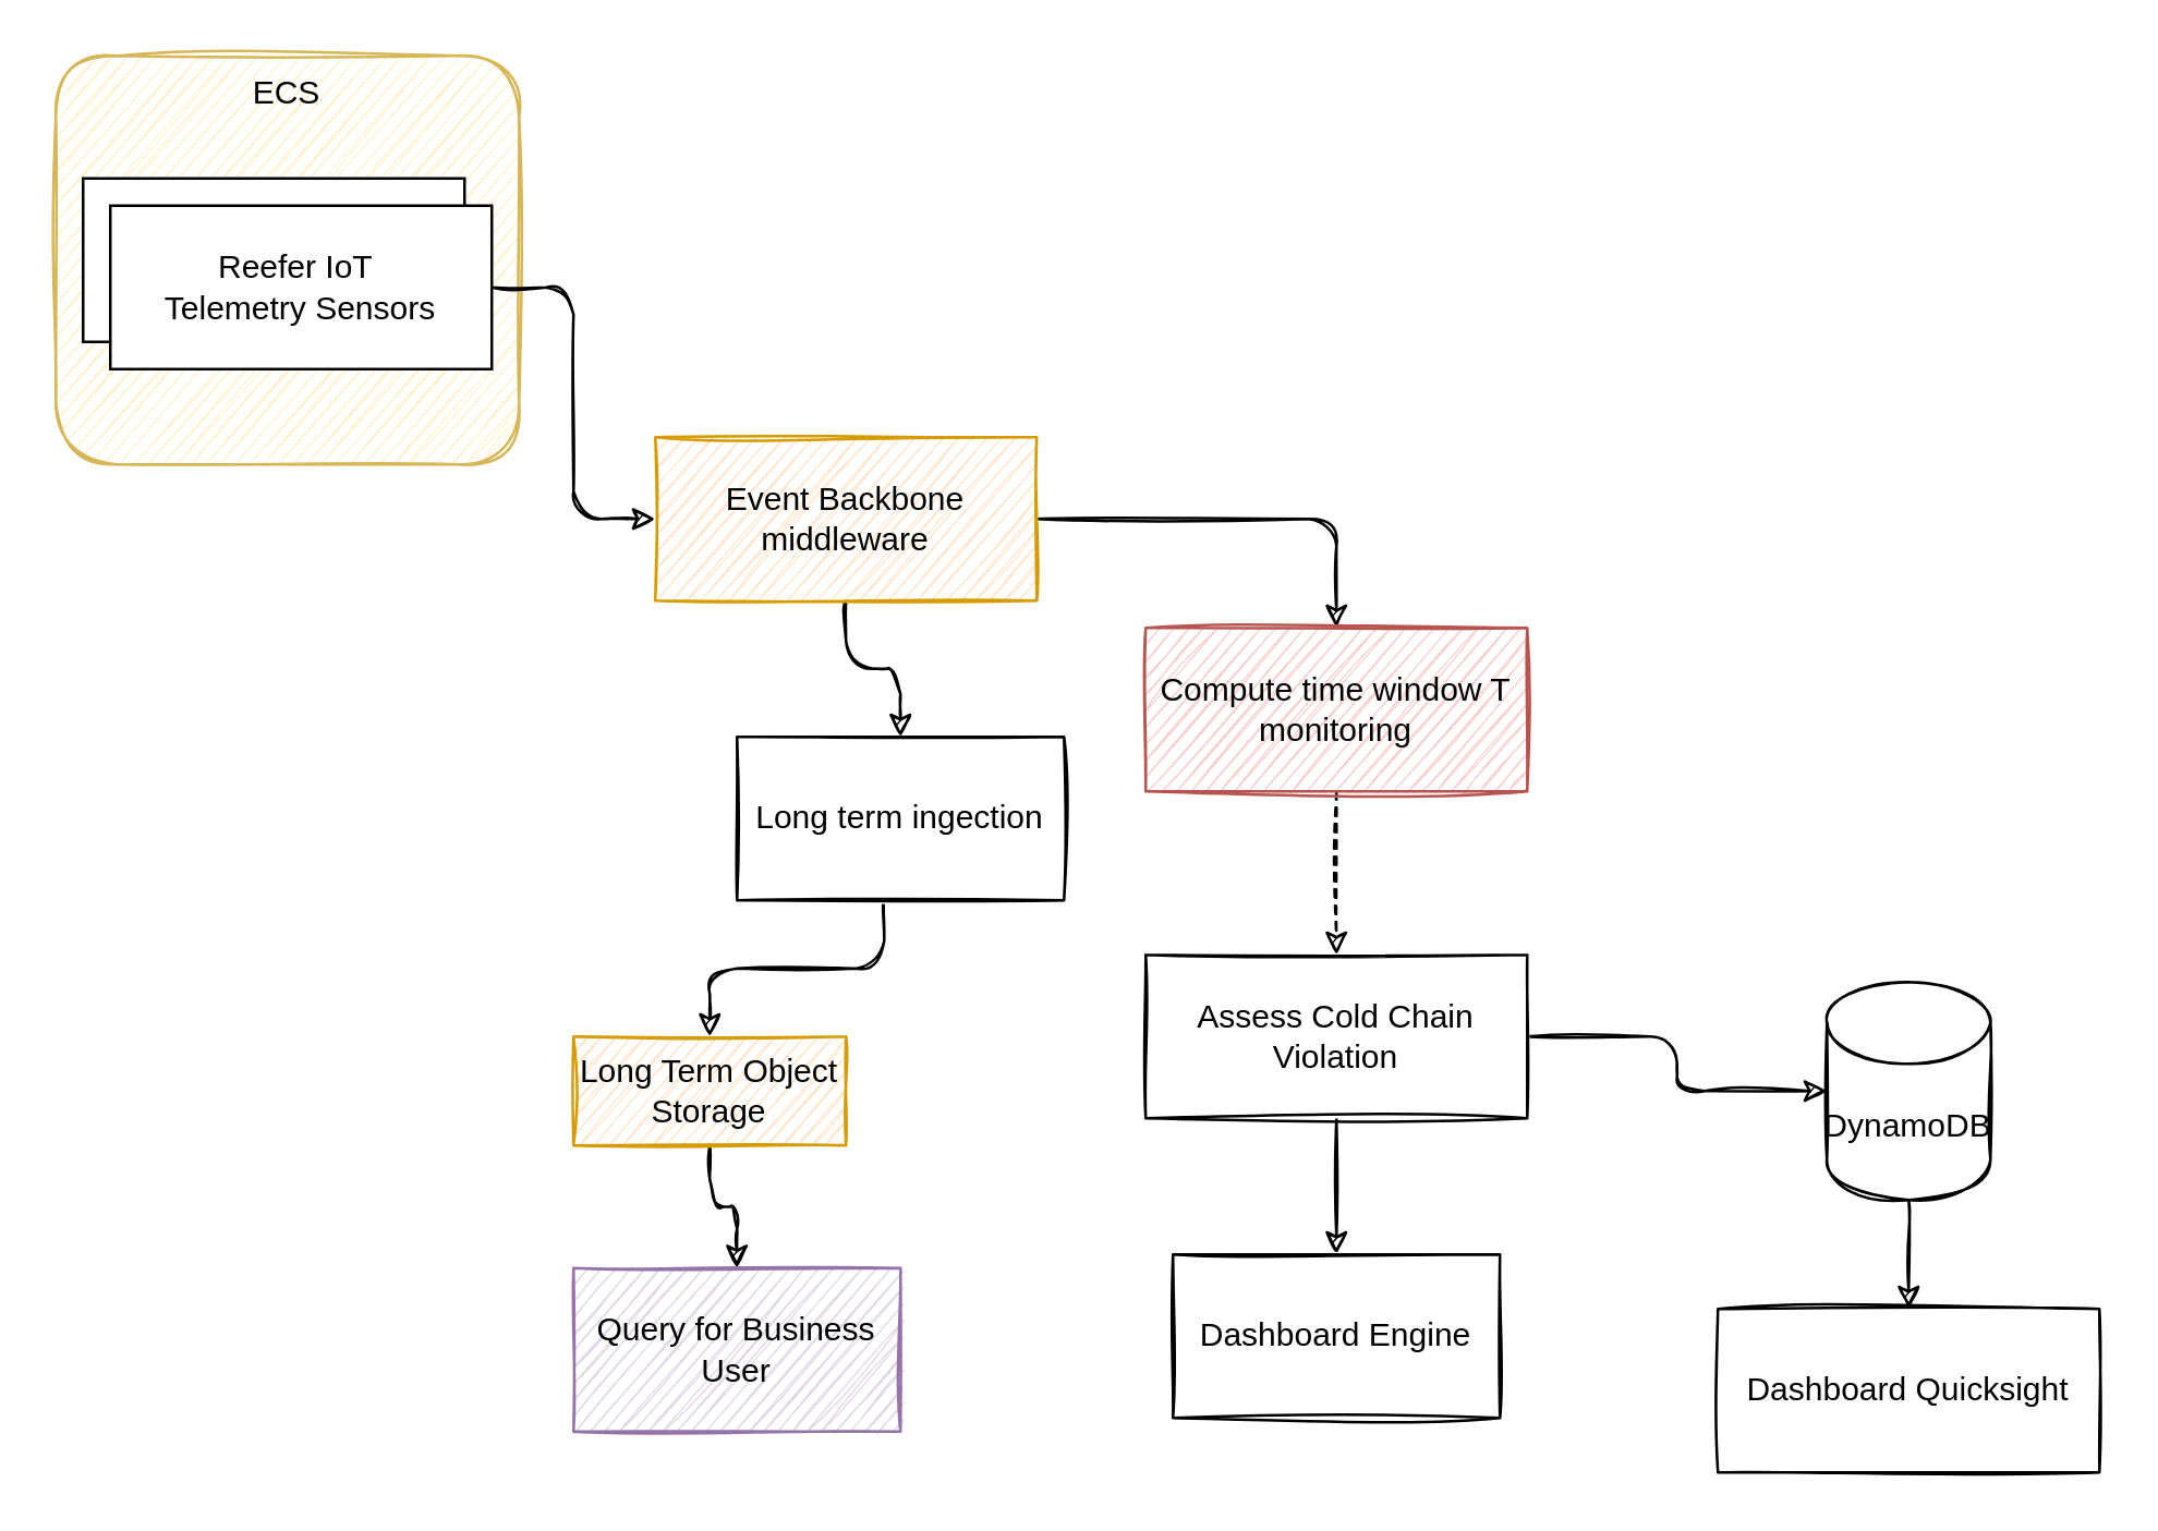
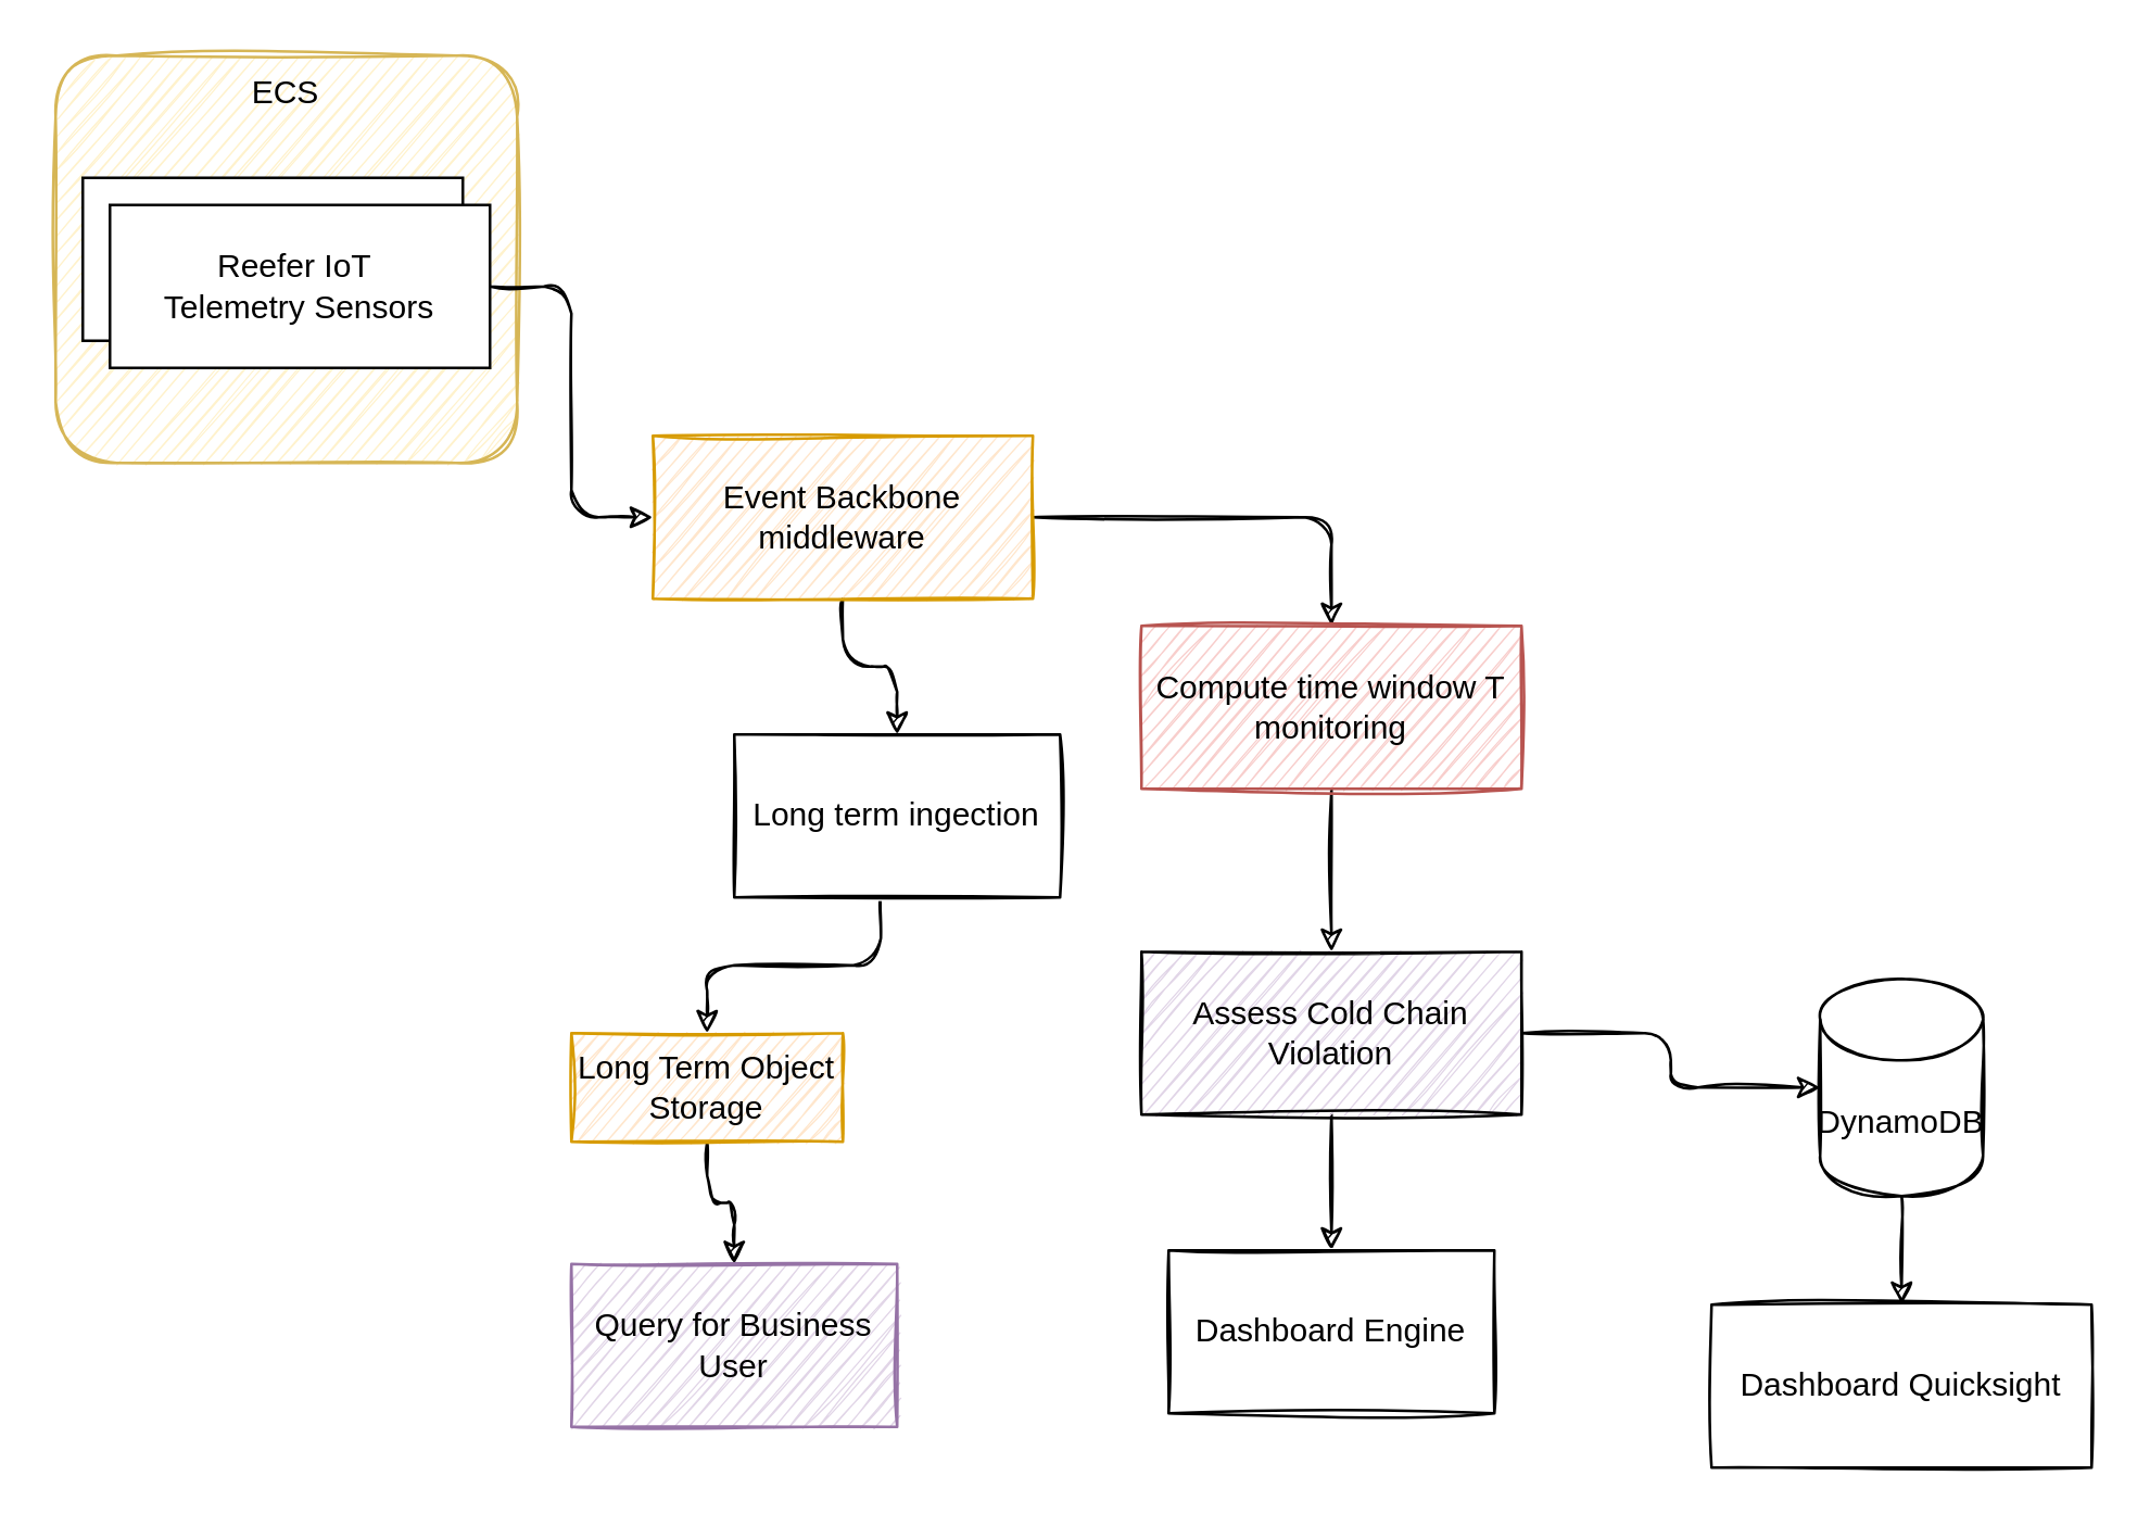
- <mxCell id="7" value="" style="edgeStyle=orthogonalEdgeStyle;sketch=1;html=1;dashed=1;" edge="1" parent="1" source="9" target="12"><mxGeometry relative="1" as="geometry" /></mxCell>
+ <mxCell id="7" value="" style="edgeStyle=orthogonalEdgeStyle;sketch=1;html=1;" edge="1" parent="1" source="9" target="12"><mxGeometry relative="1" as="geometry" /></mxCell>
- <mxCell id="12" value="Assess Cold Chain Violation" style="rounded=0;whiteSpace=wrap;html=1;sketch=1;" vertex="1" parent="1"><mxGeometry x="420" y="350" width="140" height="60" as="geometry" /></mxCell>
+ <mxCell id="12" value="Assess Cold Chain Violation" style="rounded=0;whiteSpace=wrap;html=1;sketch=1;fillColor=#e1d5e7;" vertex="1" parent="1"><mxGeometry x="420" y="350" width="140" height="60" as="geometry" /></mxCell>
